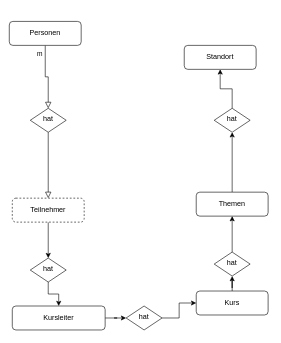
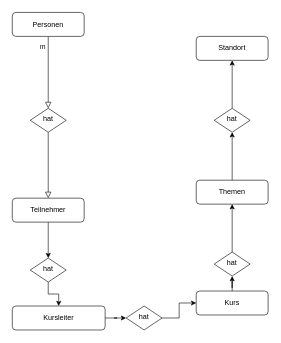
- <mxCell id="4" value="Personen" style="rounded=1;whiteSpace=wrap;html=1;fontSize=12;glass=0;strokeWidth=1;shadow=0;" parent="1" vertex="1"><mxGeometry x="15" y="35" width="120" height="40" as="geometry" /></mxCell>
+ <mxCell id="4" value="Personen" style="rounded=1;whiteSpace=wrap;html=1;fontSize=12;glass=0;strokeWidth=1;shadow=0;" parent="1" vertex="1"><mxGeometry x="20" y="20" width="120" height="40" as="geometry" /></mxCell>
- <mxCell id="21" value="Standort" style="rounded=1;whiteSpace=wrap;html=1;fontSize=12;glass=0;strokeWidth=1;shadow=0;" vertex="1" parent="1"><mxGeometry x="307" y="75" width="120" height="40" as="geometry" /></mxCell>
+ <mxCell id="21" value="Standort" style="rounded=1;whiteSpace=wrap;html=1;fontSize=12;glass=0;strokeWidth=1;shadow=0;" vertex="1" parent="1"><mxGeometry x="327" y="60" width="120" height="40" as="geometry" /></mxCell>
- <mxCell id="16" value="Themen" style="rounded=1;whiteSpace=wrap;html=1;fontSize=12;glass=0;strokeWidth=1;shadow=0;" vertex="1" parent="1"><mxGeometry x="327" y="320" width="120" height="40" as="geometry" /></mxCell>
+ <mxCell id="16" value="Themen" style="rounded=1;whiteSpace=wrap;html=1;fontSize=12;glass=0;strokeWidth=1;shadow=0;" vertex="1" parent="1"><mxGeometry x="327" y="300" width="120" height="40" as="geometry" /></mxCell>
- <mxCell id="8" value="Teilnehmer" style="rounded=1;whiteSpace=wrap;html=1;fontSize=12;glass=0;strokeWidth=1;shadow=0;dashed=1;" parent="1" vertex="1"><mxGeometry x="20" y="330" width="120" height="40" as="geometry" /></mxCell>
+ <mxCell id="8" value="Teilnehmer" style="rounded=1;whiteSpace=wrap;html=1;fontSize=12;glass=0;strokeWidth=1;shadow=0;" parent="1" vertex="1"><mxGeometry x="20" y="330" width="120" height="40" as="geometry" /></mxCell>
